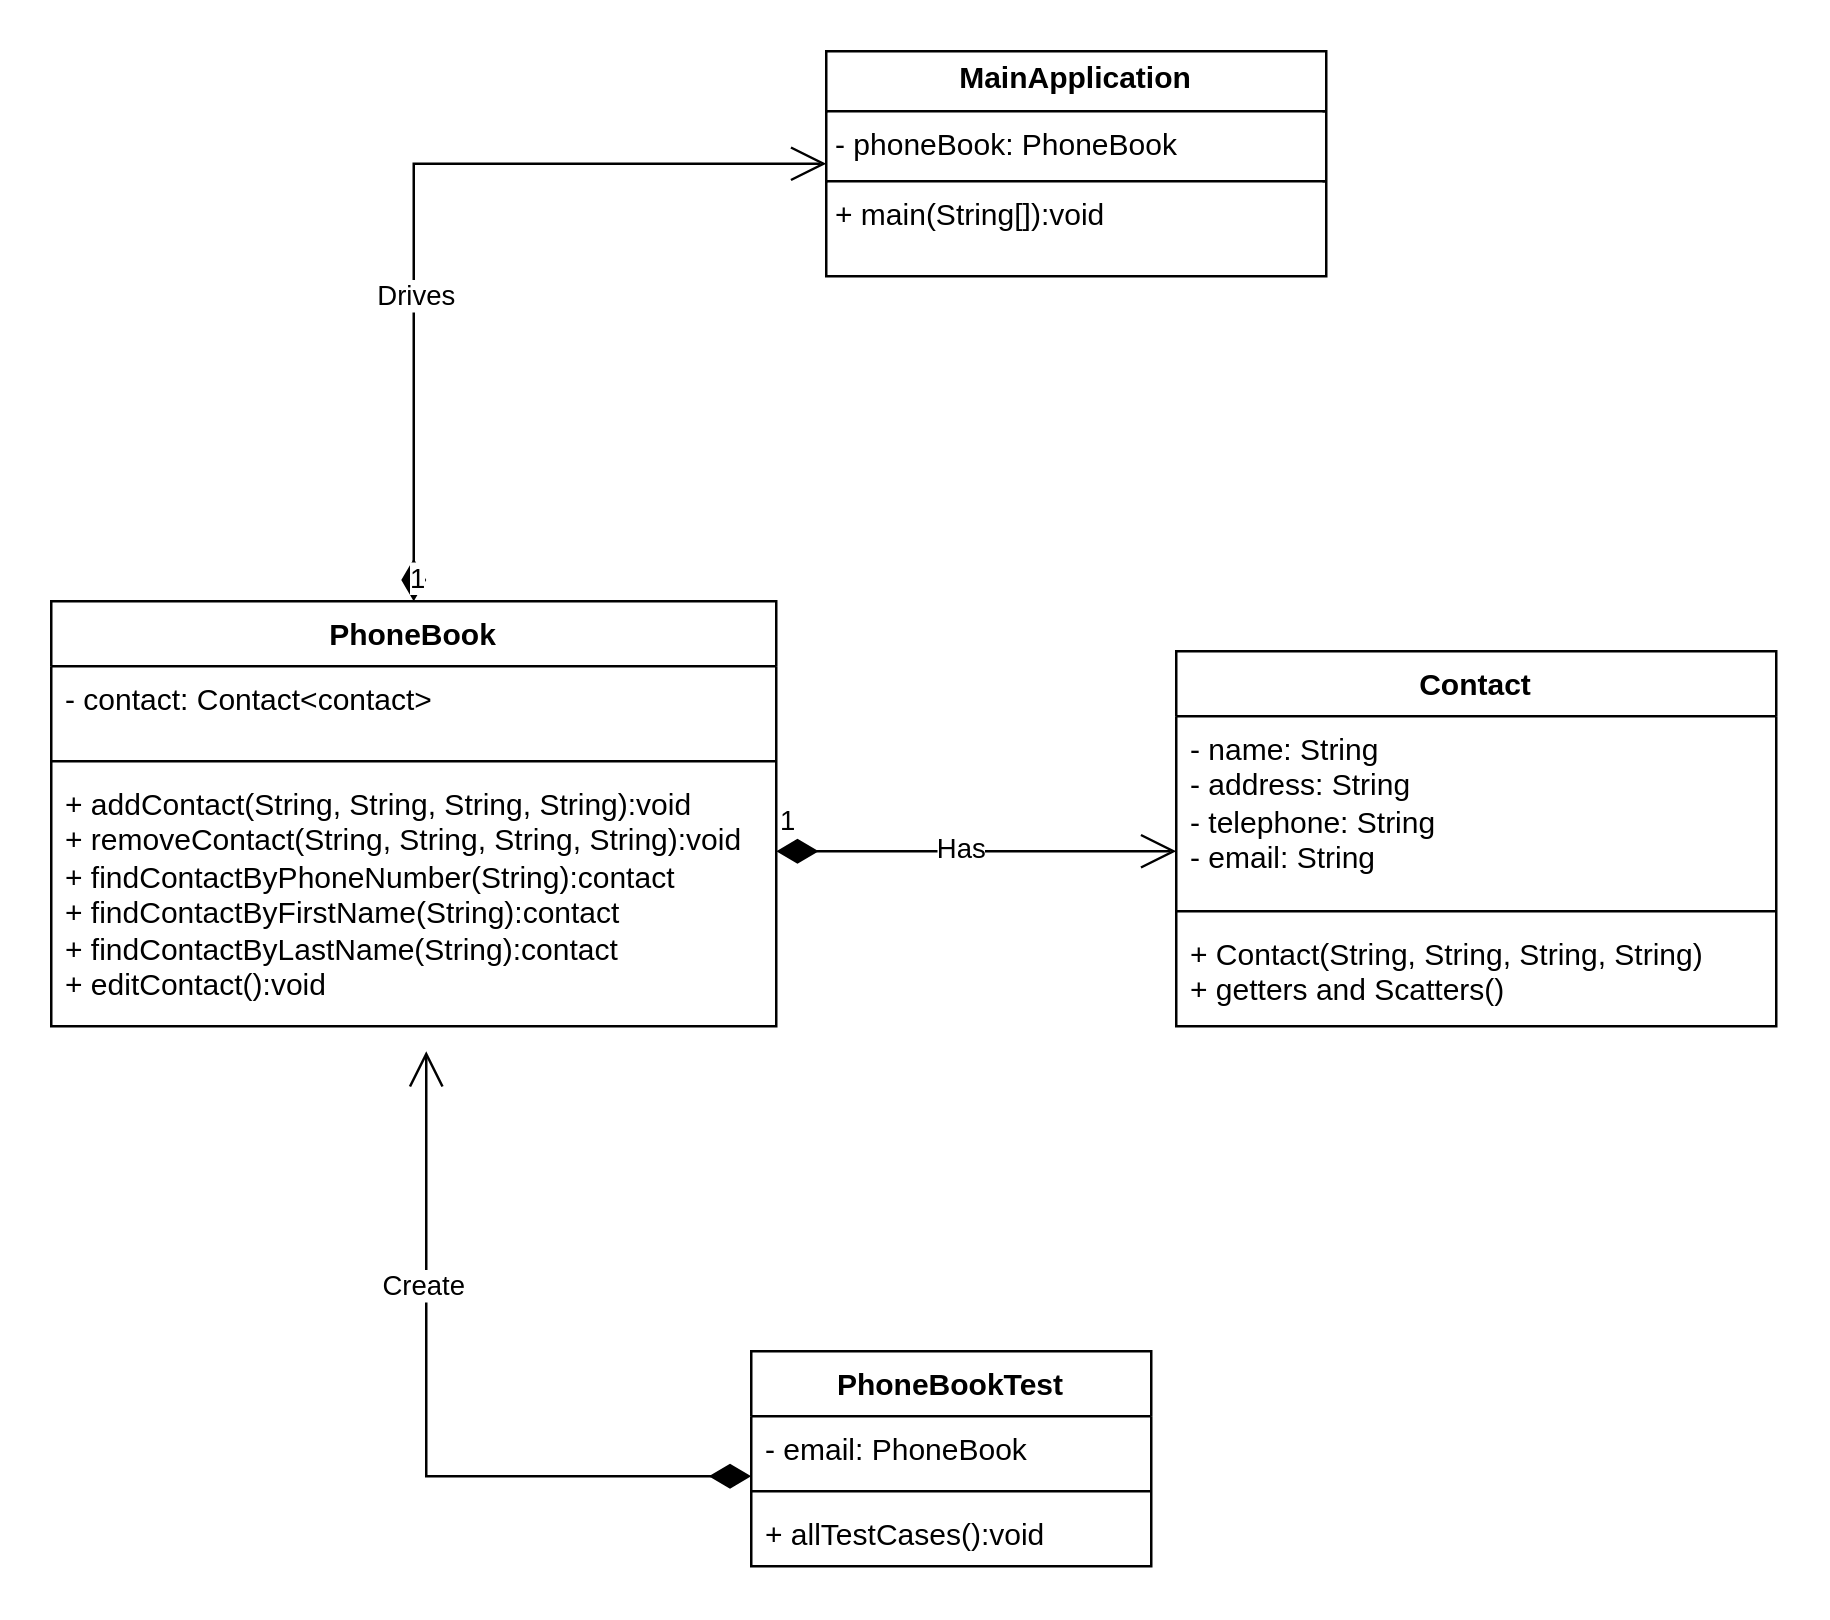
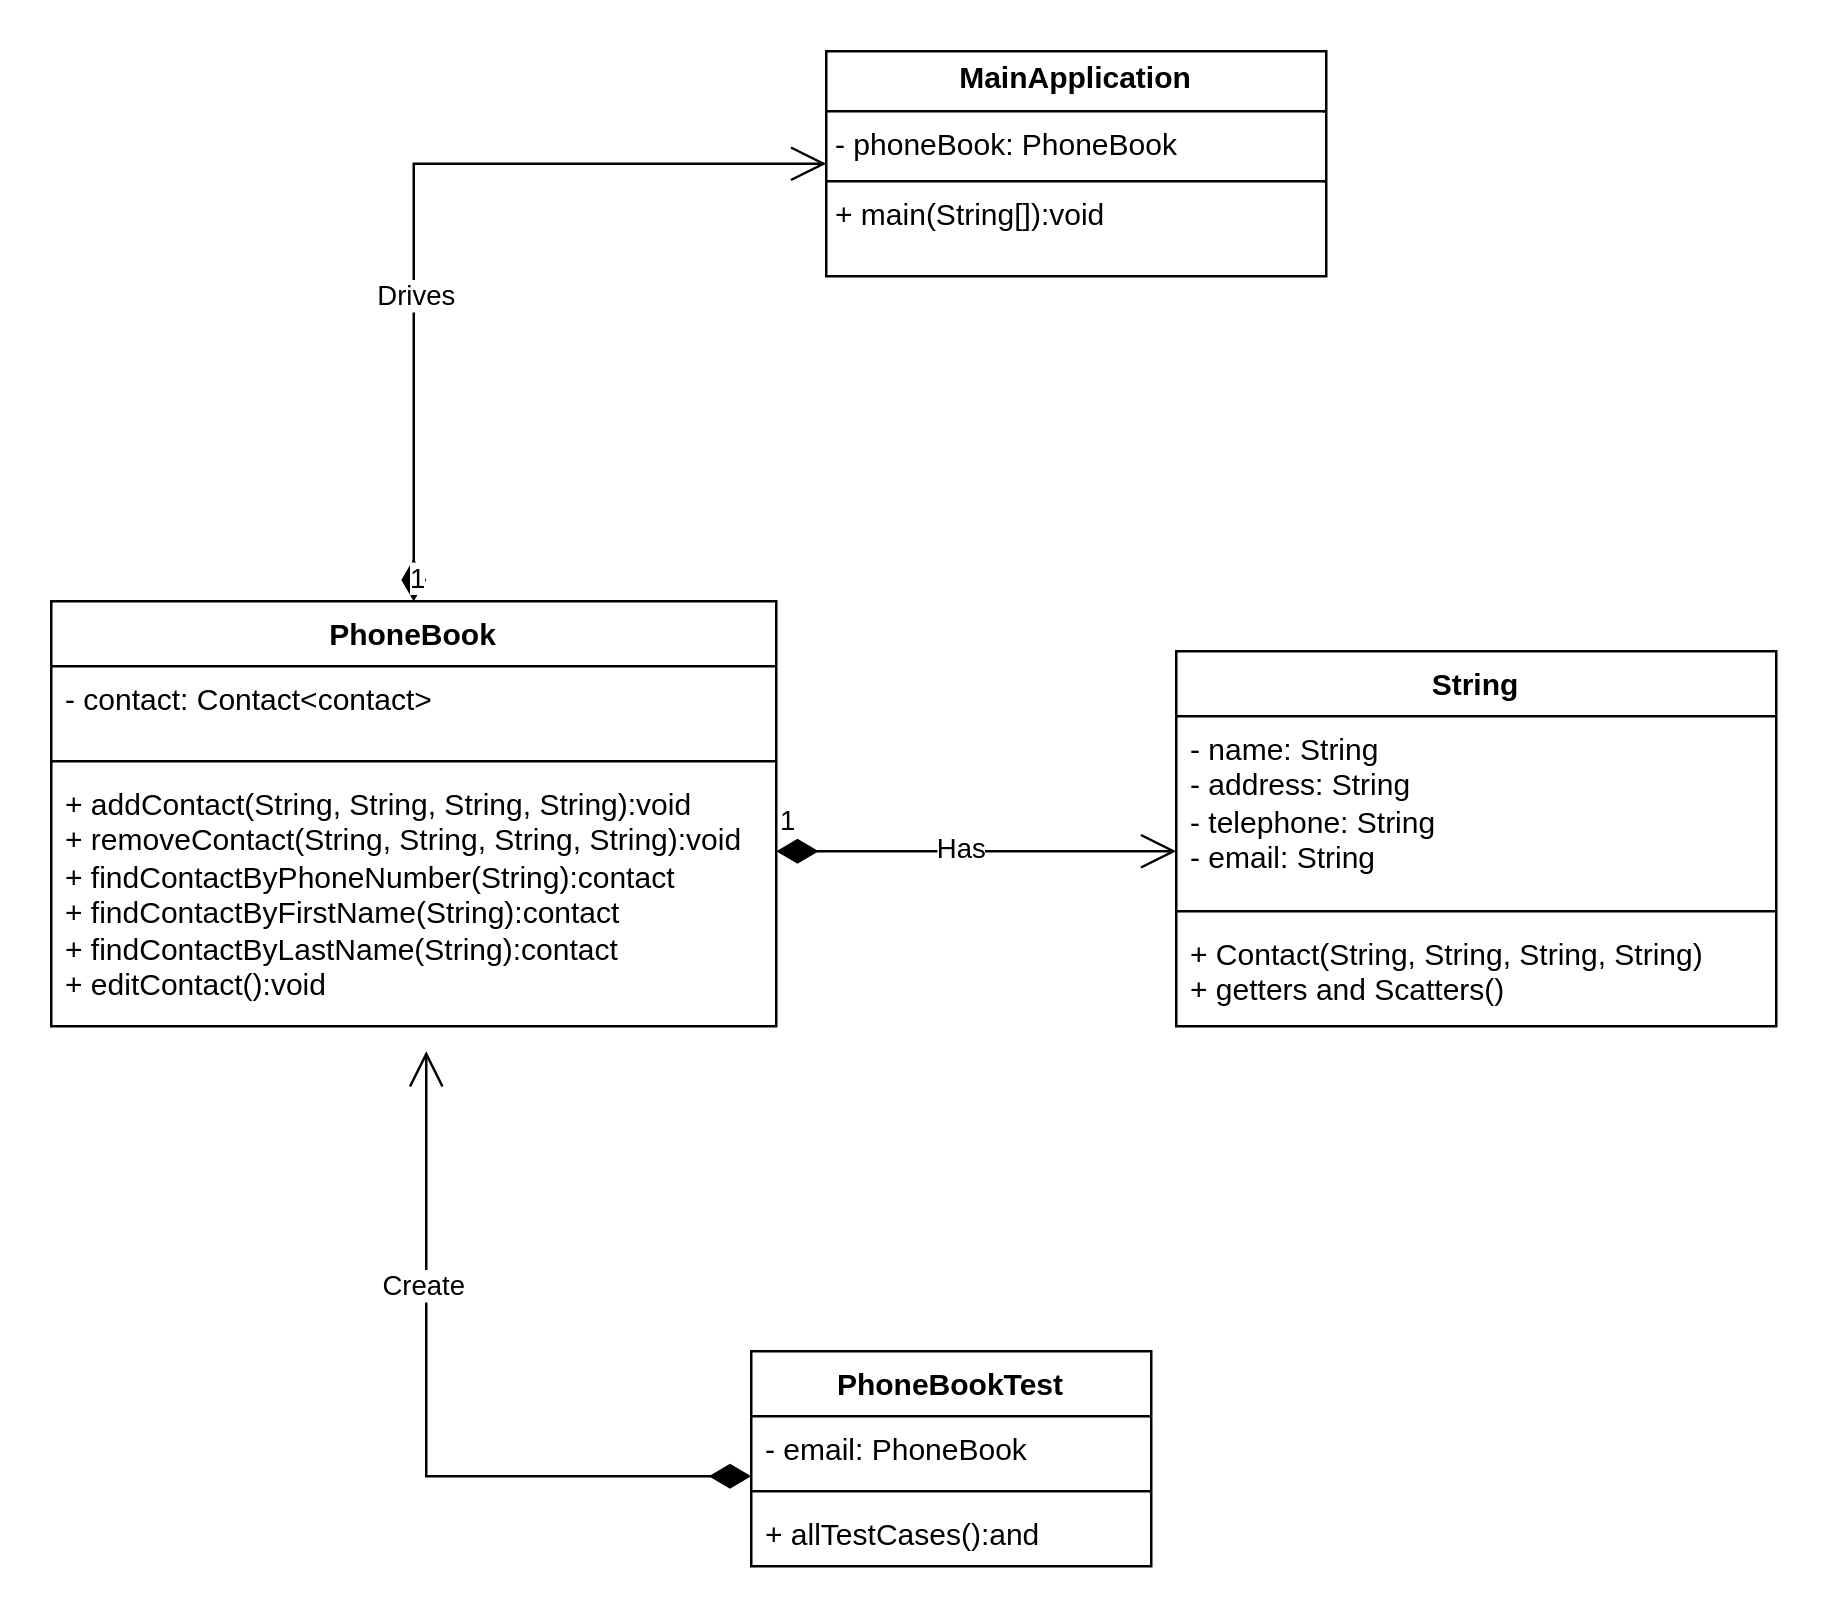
- <mxCell id="8" value="Contact" style="swimlane;fontStyle=1;align=center;verticalAlign=top;childLayout=stackLayout;horizontal=1;startSize=26;horizontalStack=0;resizeParent=1;resizeParentMax=0;resizeLast=0;collapsible=1;marginBottom=0;whiteSpace=wrap;html=1;" vertex="1" parent="1"><mxGeometry x="470" y="260" width="240" height="150" as="geometry" /></mxCell>
+ <mxCell id="8" value="String" style="swimlane;fontStyle=1;align=center;verticalAlign=top;childLayout=stackLayout;horizontal=1;startSize=26;horizontalStack=0;resizeParent=1;resizeParentMax=0;resizeLast=0;collapsible=1;marginBottom=0;whiteSpace=wrap;html=1;" vertex="1" parent="1"><mxGeometry x="470" y="260" width="240" height="150" as="geometry" /></mxCell>
- <mxCell id="17" value="+ allTestCases():void&amp;nbsp;" style="text;strokeColor=none;fillColor=none;align=left;verticalAlign=top;spacingLeft=4;spacingRight=4;overflow=hidden;rotatable=0;points=[[0,0.5],[1,0.5]];portConstraint=eastwest;whiteSpace=wrap;html=1;" vertex="1" parent="14"><mxGeometry y="60" width="160" height="26" as="geometry" /></mxCell>
+ <mxCell id="17" value="+ allTestCases():and&amp;nbsp;" style="text;strokeColor=none;fillColor=none;align=left;verticalAlign=top;spacingLeft=4;spacingRight=4;overflow=hidden;rotatable=0;points=[[0,0.5],[1,0.5]];portConstraint=eastwest;whiteSpace=wrap;html=1;" vertex="1" parent="14"><mxGeometry y="60" width="160" height="26" as="geometry" /></mxCell>
